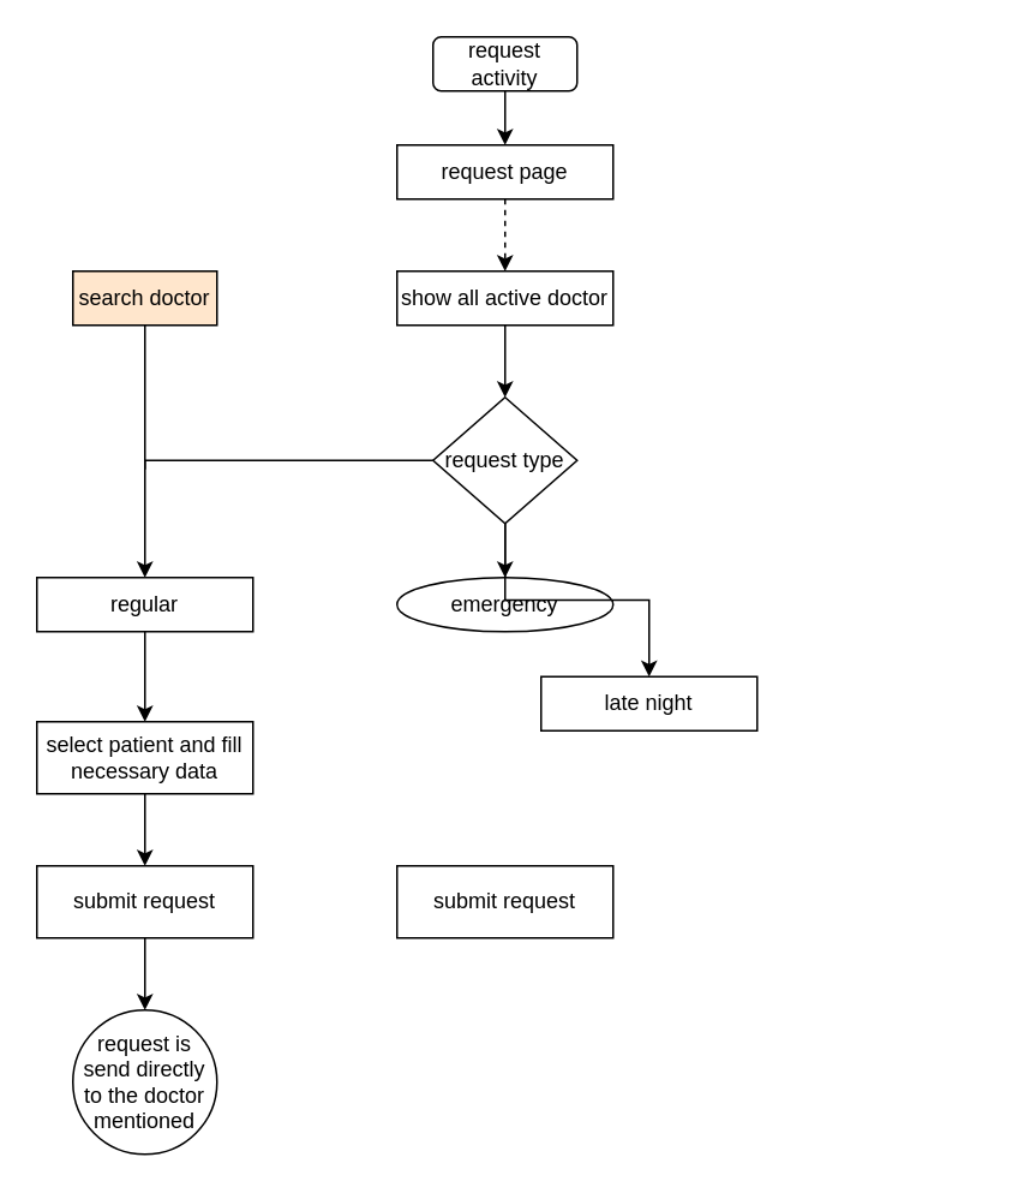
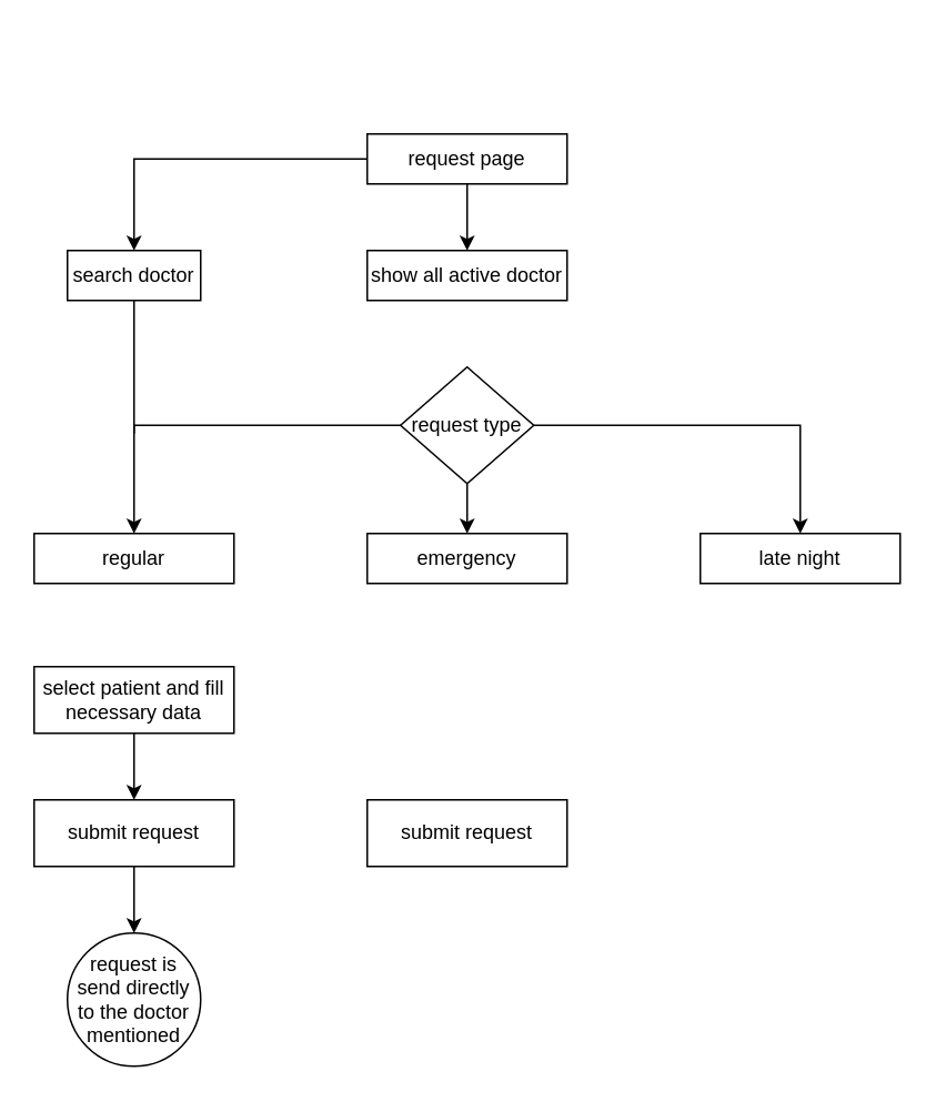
- <mxCell id="3" value="request activity" style="rounded=1;whiteSpace=wrap;html=1;" vertex="1" parent="1"><mxGeometry x="240" y="20" width="80" height="30" as="geometry" /></mxCell>
- <mxCell id="2" value="" style="edgeStyle=orthogonalEdgeStyle;rounded=0;orthogonalLoop=1;jettySize=auto;html=1;" edge="1" parent="1" source="3" target="6"><mxGeometry relative="1" as="geometry" /></mxCell>
+ <mxCell id="5" style="edgeStyle=orthogonalEdgeStyle;rounded=0;orthogonalLoop=1;jettySize=auto;html=1;entryX=0.5;entryY=0;entryDx=0;entryDy=0;" edge="1" parent="1" source="6" target="17"><mxGeometry relative="1" as="geometry" /></mxCell>
- <mxCell id="4" style="edgeStyle=orthogonalEdgeStyle;rounded=0;orthogonalLoop=1;jettySize=auto;html=1;exitX=0.5;exitY=1;exitDx=0;exitDy=0;entryX=0.5;entryY=0;entryDx=0;entryDy=0;dashed=1;" edge="1" parent="1" source="6" target="8"><mxGeometry relative="1" as="geometry" /></mxCell>
+ <mxCell id="4" style="edgeStyle=orthogonalEdgeStyle;rounded=0;orthogonalLoop=1;jettySize=auto;html=1;exitX=0.5;exitY=1;exitDx=0;exitDy=0;entryX=0.5;entryY=0;entryDx=0;entryDy=0;" edge="1" parent="1" source="6" target="8"><mxGeometry relative="1" as="geometry" /></mxCell>
- <mxCell id="17" value="search doctor" style="rounded=0;whiteSpace=wrap;html=1;fillColor=#ffe6cc;" vertex="1" parent="1"><mxGeometry x="40" y="150" width="80" height="30" as="geometry" /></mxCell>
+ <mxCell id="17" value="search doctor" style="rounded=0;whiteSpace=wrap;html=1;" vertex="1" parent="1"><mxGeometry x="40" y="150" width="80" height="30" as="geometry" /></mxCell>
- <mxCell id="7" style="edgeStyle=orthogonalEdgeStyle;rounded=0;orthogonalLoop=1;jettySize=auto;html=1;exitX=0.5;exitY=1;exitDx=0;exitDy=0;entryX=0.5;entryY=0;entryDx=0;entryDy=0;" edge="1" parent="1" source="8" target="13"><mxGeometry relative="1" as="geometry" /></mxCell>
- <mxCell id="9" value="emergency" style="ellipse;whiteSpace=wrap;html=1;" vertex="1" parent="1"><mxGeometry x="220" y="320" width="120" height="30" as="geometry" /></mxCell>
+ <mxCell id="9" value="emergency" style="rounded=0;whiteSpace=wrap;html=1;" vertex="1" parent="1"><mxGeometry x="220" y="320" width="120" height="30" as="geometry" /></mxCell>
- <mxCell id="15" style="edgeStyle=orthogonalEdgeStyle;rounded=0;orthogonalLoop=1;jettySize=auto;html=1;entryX=0.5;entryY=0;entryDx=0;entryDy=0;" edge="1" parent="1" source="16" target="20"><mxGeometry relative="1" as="geometry" /></mxCell>
- <mxCell id="14" value="late night" style="rounded=0;whiteSpace=wrap;html=1;" vertex="1" parent="1"><mxGeometry x="300" y="375" width="120" height="30" as="geometry" /></mxCell>
+ <mxCell id="14" value="late night" style="rounded=0;whiteSpace=wrap;html=1;" vertex="1" parent="1"><mxGeometry x="420" y="320" width="120" height="30" as="geometry" /></mxCell>
